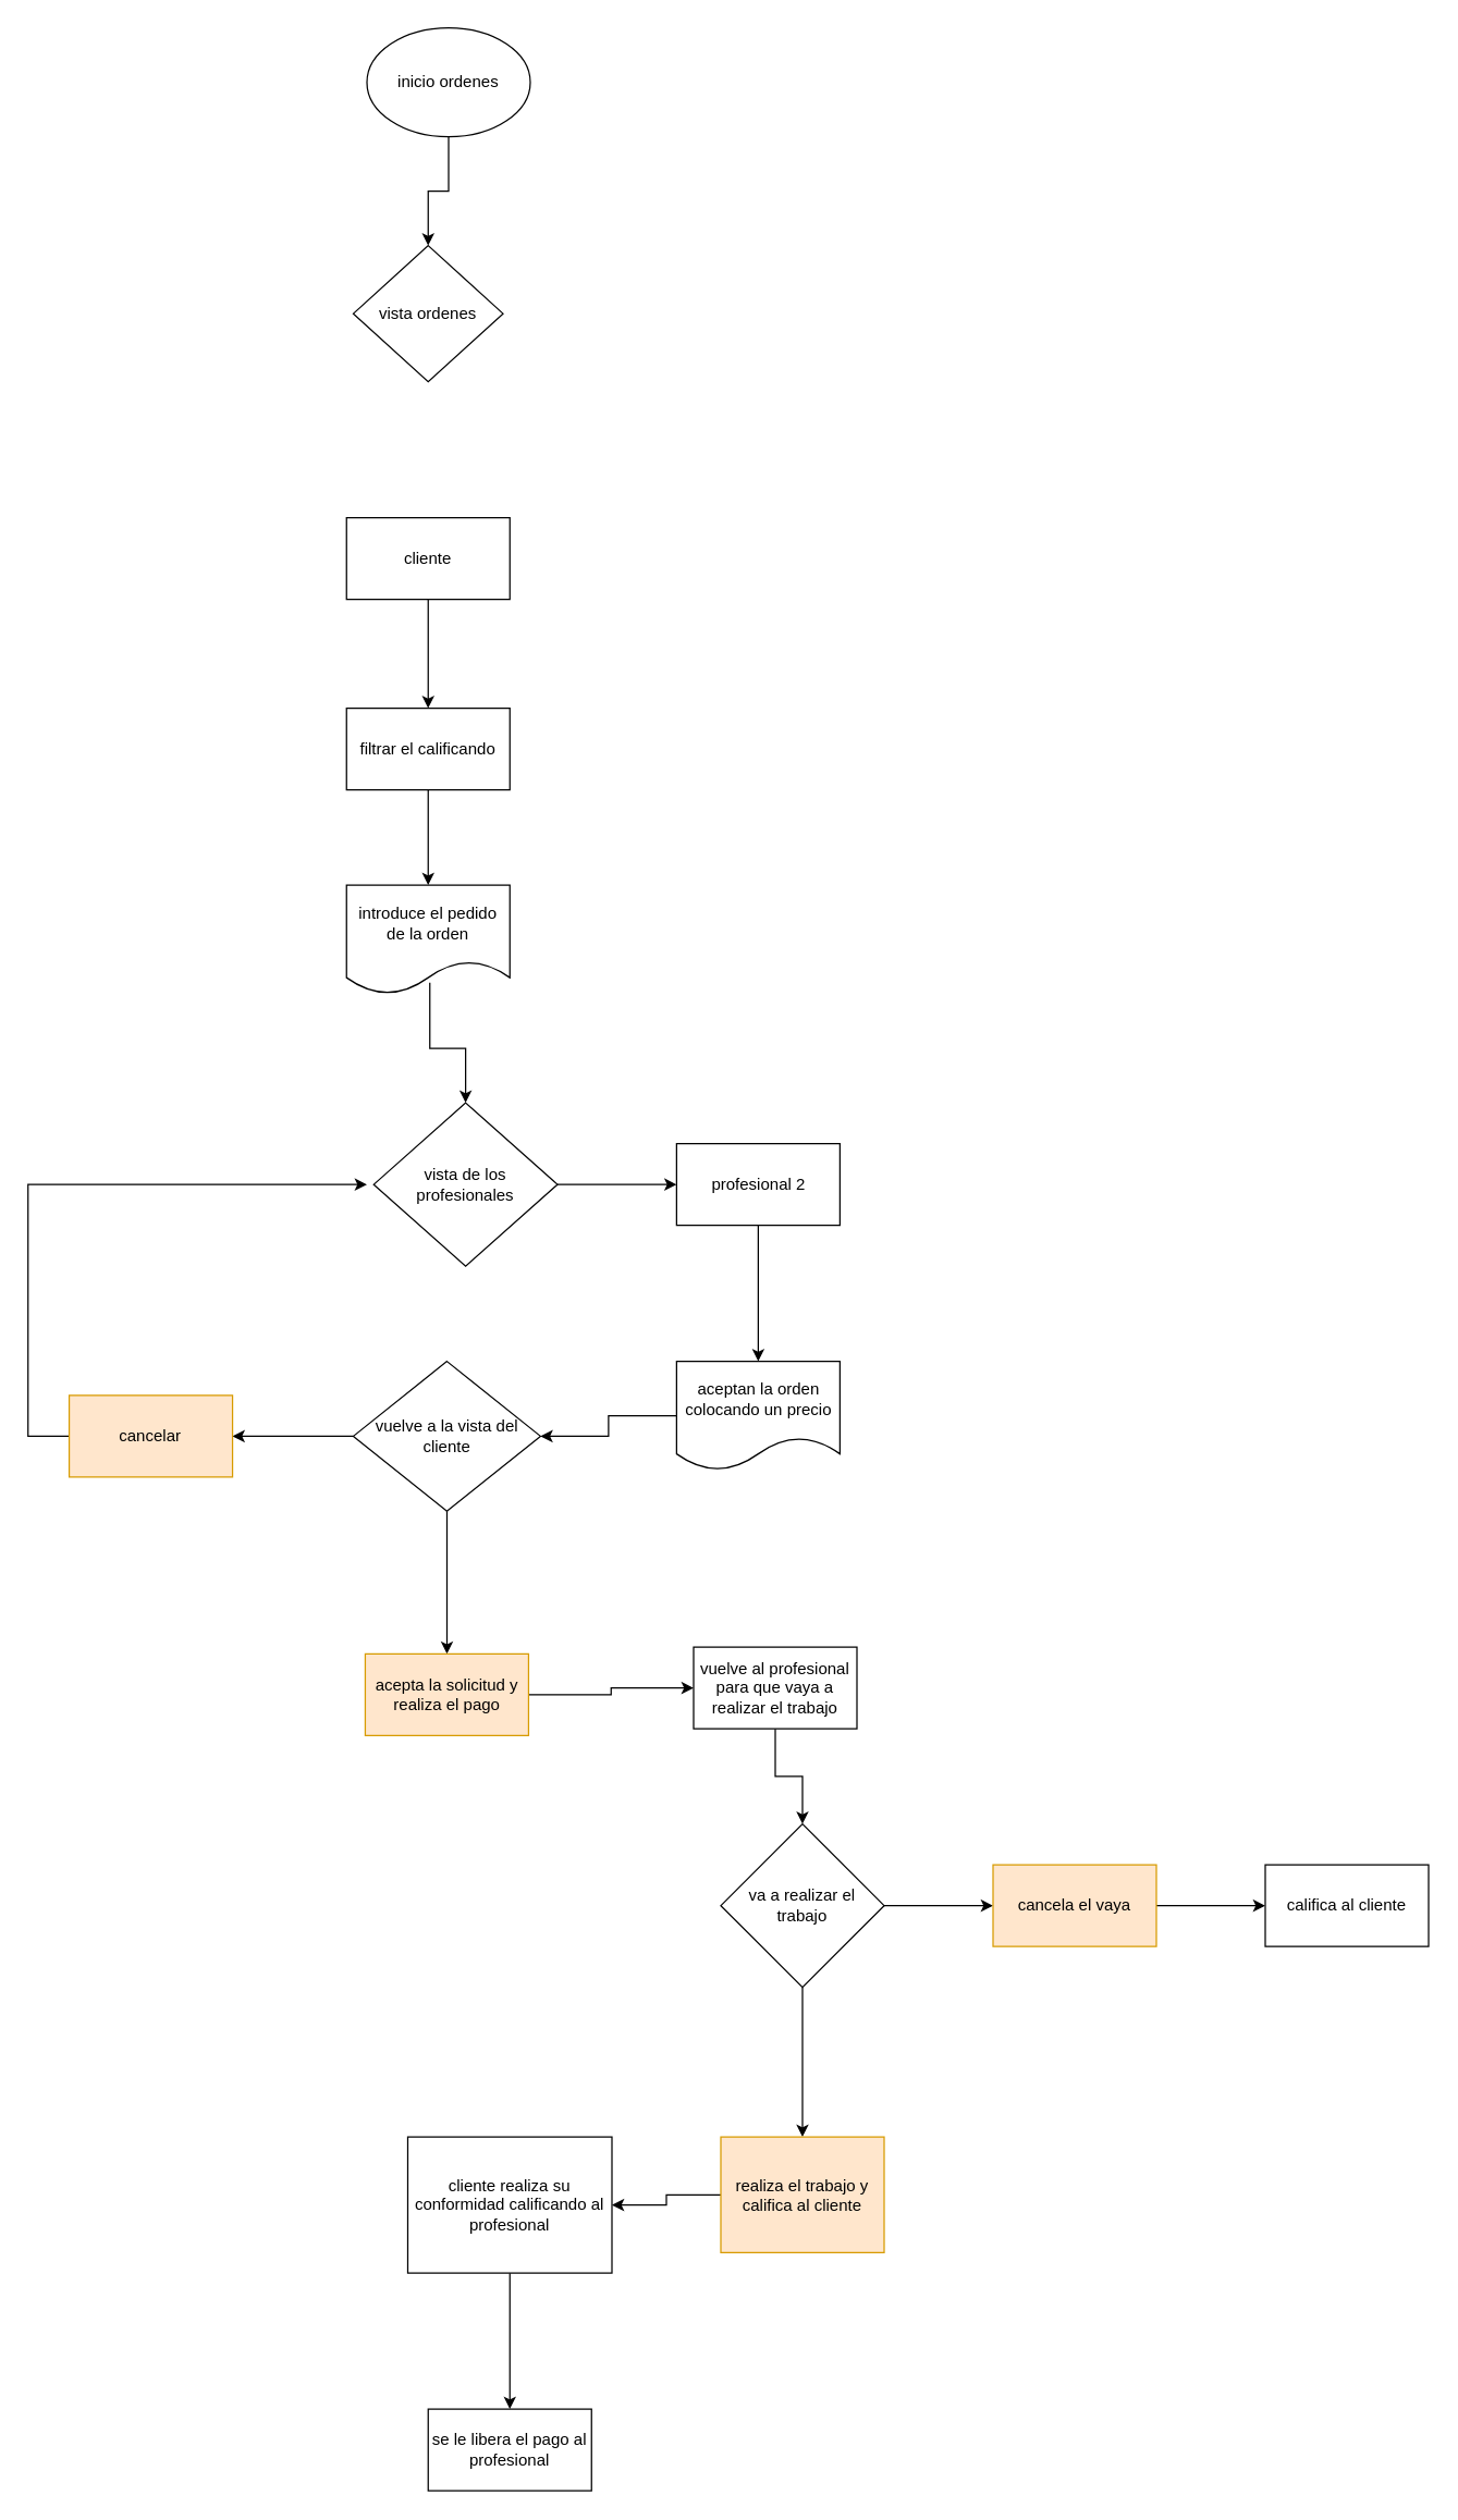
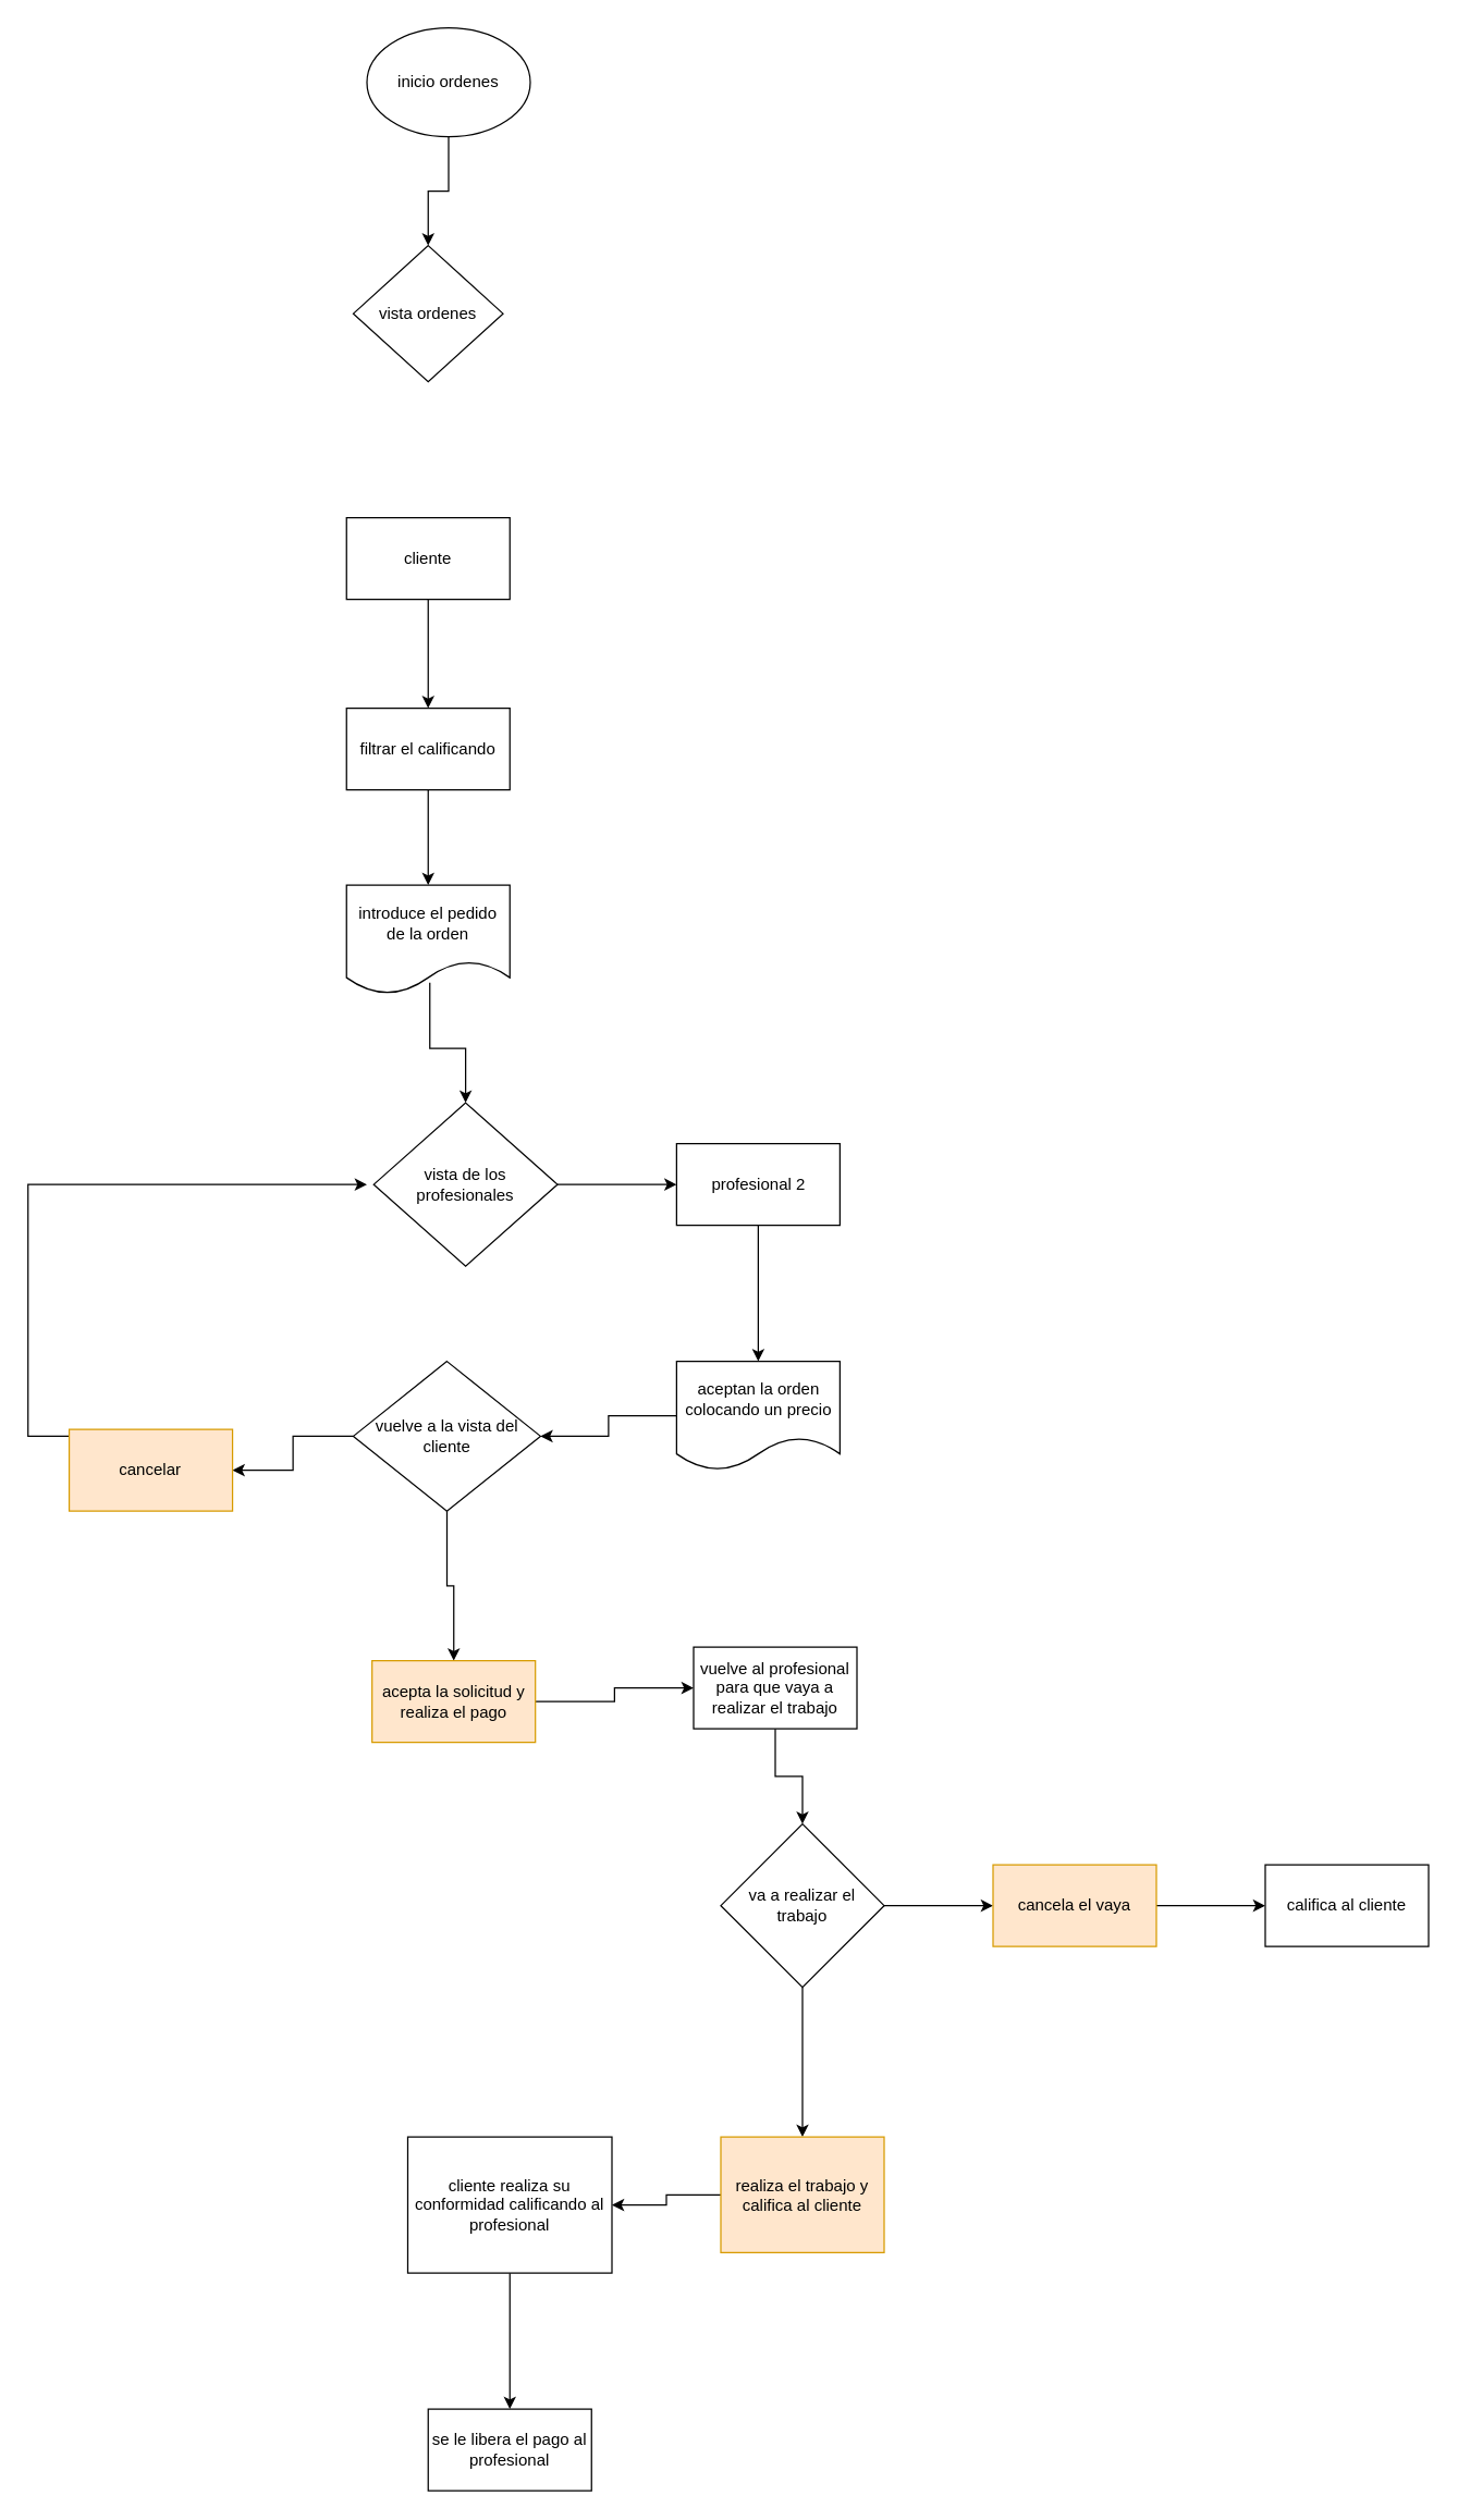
- <mxCell id="21" value="cancelar" style="whiteSpace=wrap;html=1;fillColor=#ffe6cc;strokeColor=#d79b00;" vertex="1" parent="1"><mxGeometry x="50.25" y="1025" width="120" height="60" as="geometry" /></mxCell>
+ <mxCell id="21" value="cancelar" style="whiteSpace=wrap;html=1;fillColor=#ffe6cc;strokeColor=#d79b00;" vertex="1" parent="1"><mxGeometry x="50.25" y="1050" width="120" height="60" as="geometry" /></mxCell>
- <mxCell id="23" value="acepta la solicitud y realiza el pago" style="whiteSpace=wrap;html=1;fillColor=#ffe6cc;strokeColor=#d79b00;" vertex="1" parent="1"><mxGeometry x="267.75" y="1215" width="120" height="60" as="geometry" /></mxCell>
+ <mxCell id="23" value="acepta la solicitud y realiza el pago" style="whiteSpace=wrap;html=1;fillColor=#ffe6cc;strokeColor=#d79b00;" vertex="1" parent="1"><mxGeometry x="272.75" y="1220" width="120" height="60" as="geometry" /></mxCell>
